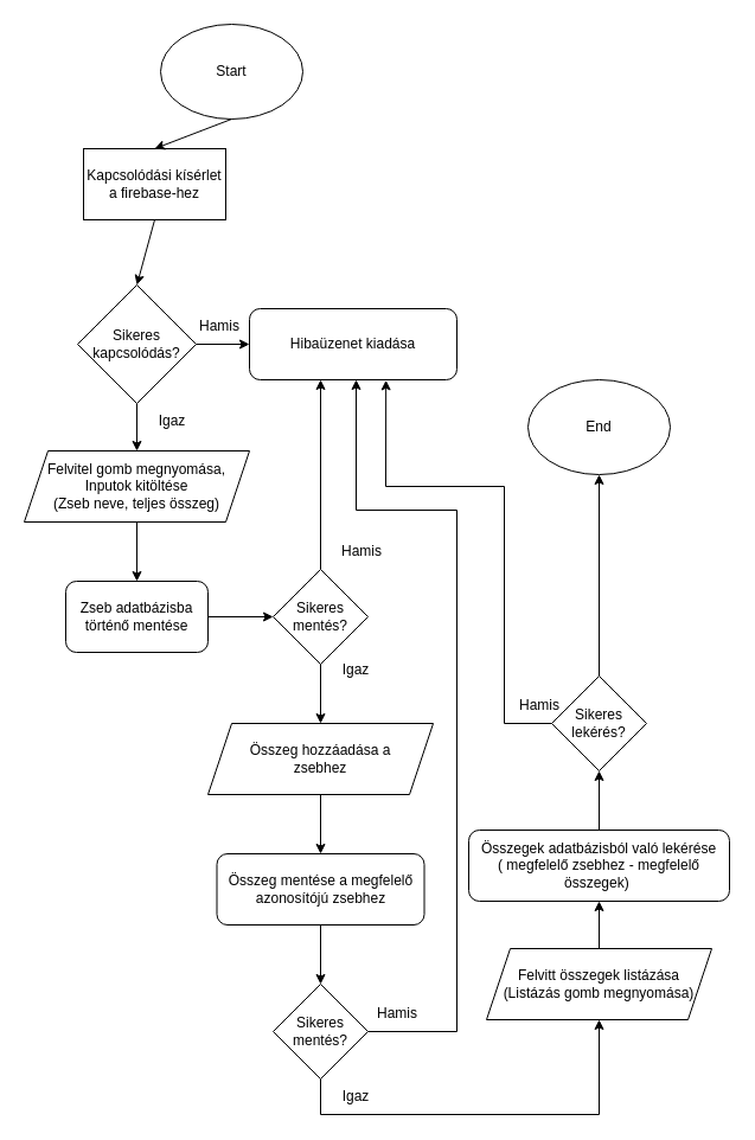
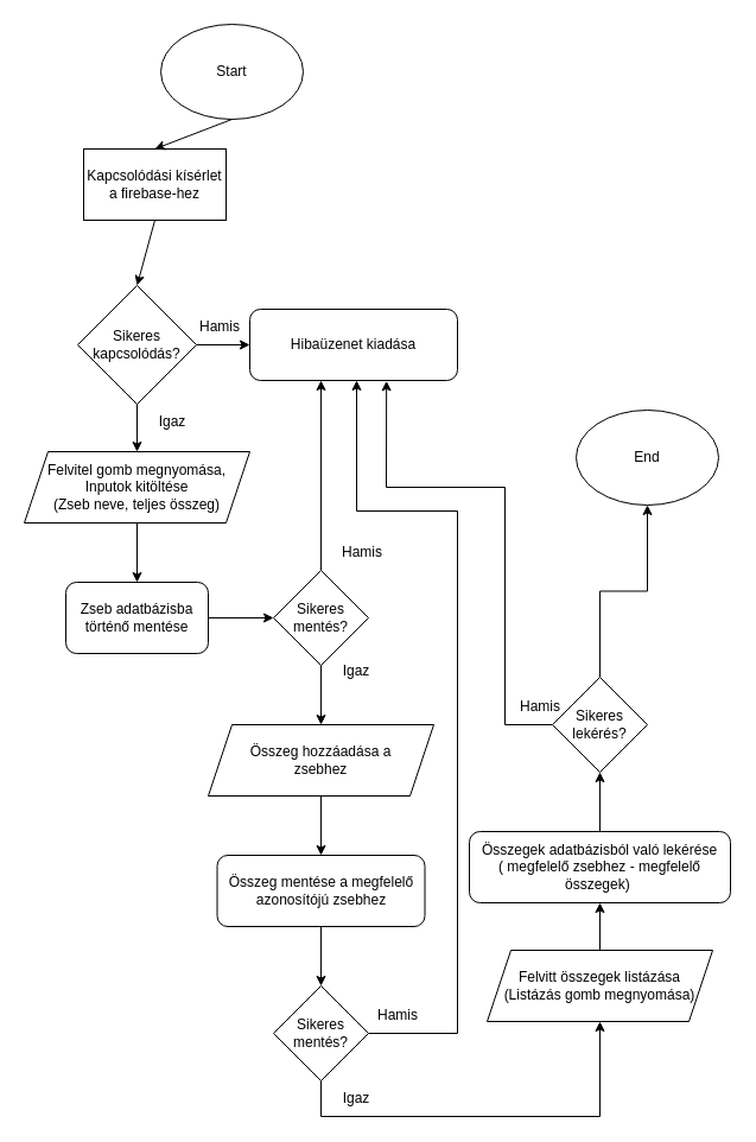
- <mxCell id="38" value="End" style="ellipse;whiteSpace=wrap;html=1;" vertex="1" parent="1"><mxGeometry x="445" y="320" width="120" height="80" as="geometry" /></mxCell>
+ <mxCell id="38" value="End" style="ellipse;whiteSpace=wrap;html=1;" vertex="1" parent="1"><mxGeometry x="485" y="345" width="120" height="80" as="geometry" /></mxCell>
